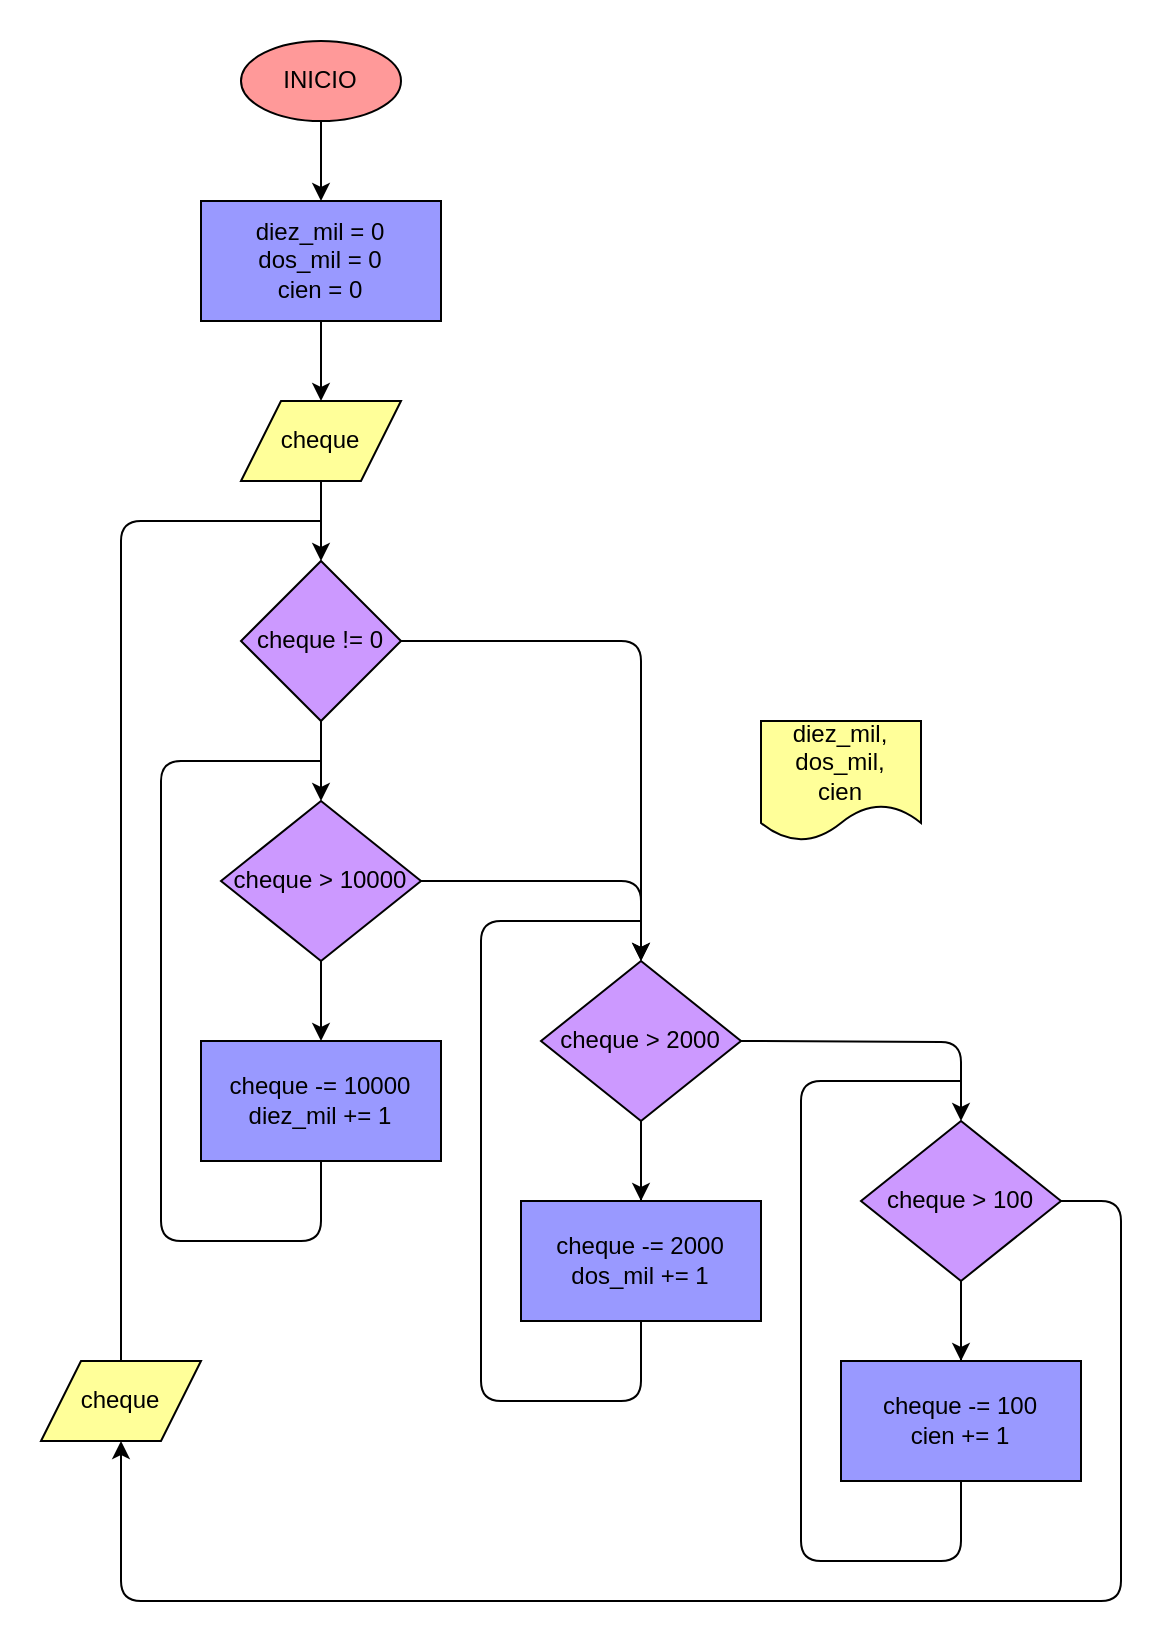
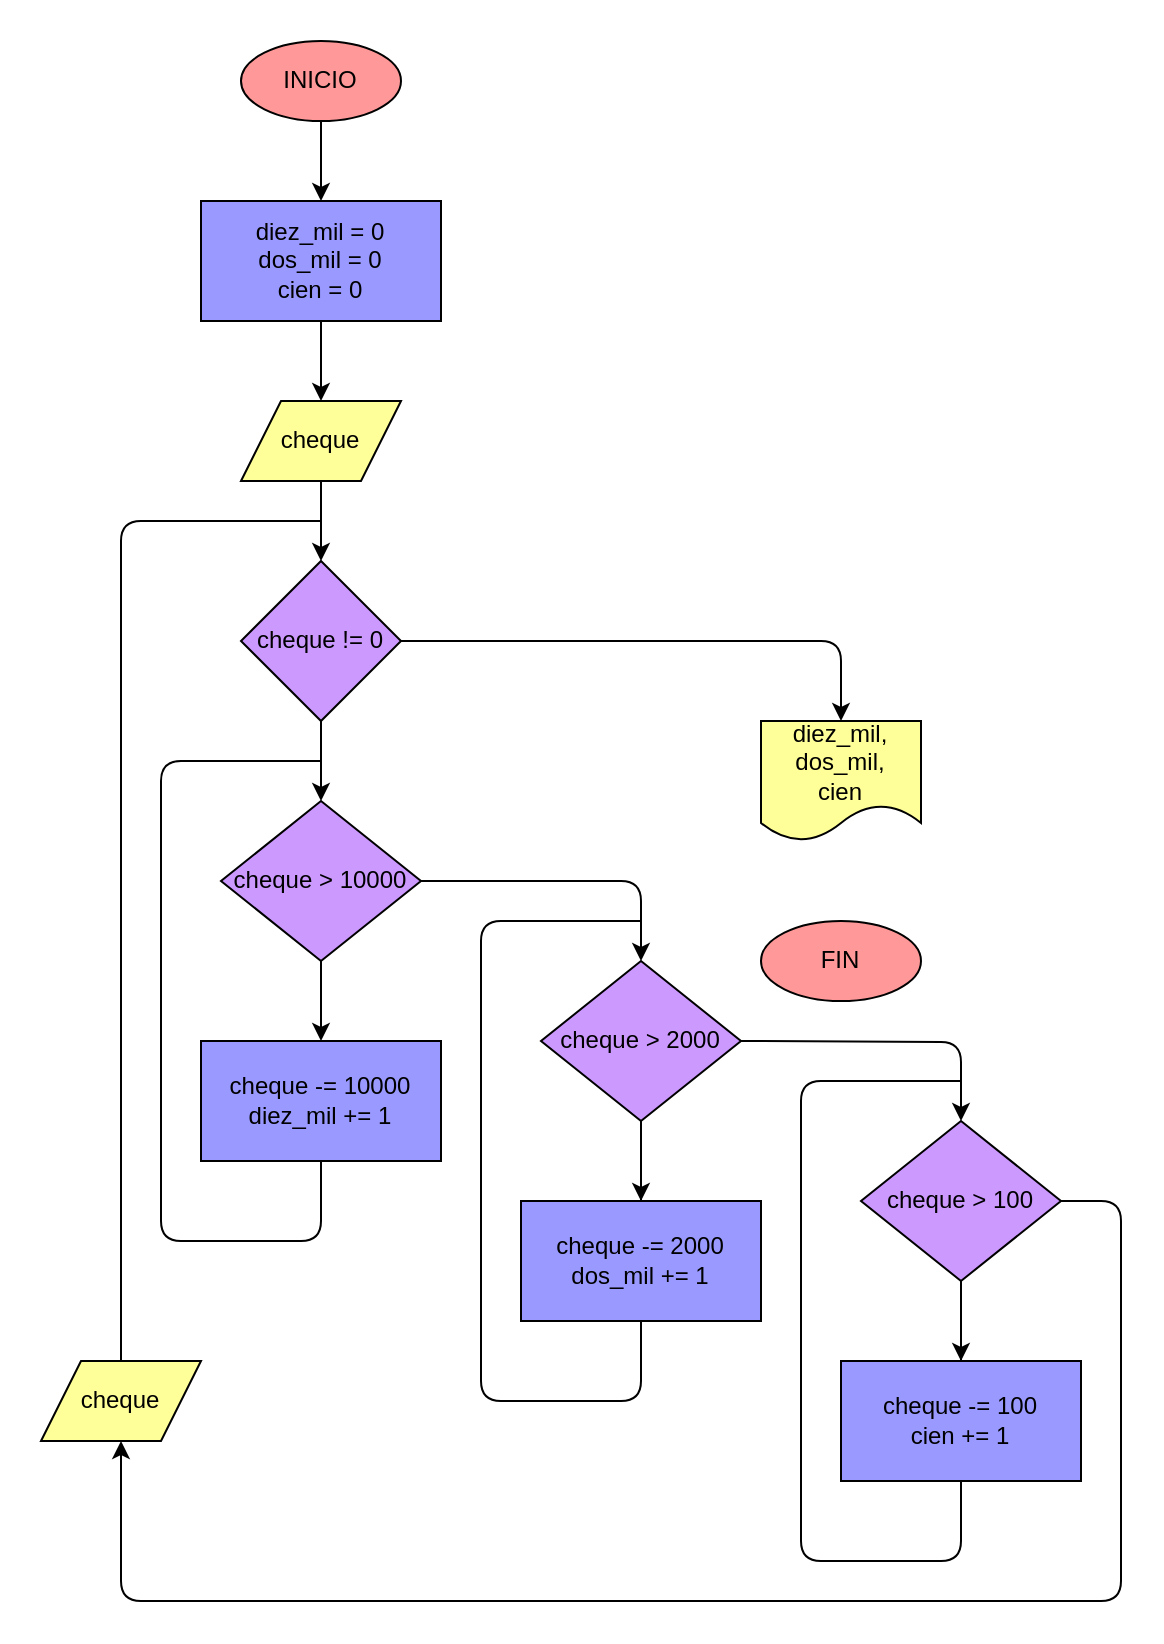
- <mxCell id="9" value="" style="edgeStyle=orthogonalEdgeStyle;html=1;fontColor=#000000;endArrow=classic;endFill=1;strokeColor=#000000;" edge="1" parent="1" source="10" target="17"><mxGeometry relative="1" as="geometry" /></mxCell>
+ <mxCell id="9" value="" style="edgeStyle=orthogonalEdgeStyle;html=1;fontColor=#000000;endArrow=classic;endFill=1;strokeColor=#000000;entryX=0.5;entryY=0;entryDx=0;entryDy=0;" edge="1" parent="1" source="10" target="30"><mxGeometry relative="1" as="geometry" /></mxCell>
+ <mxCell id="31" value="FIN" style="ellipse;whiteSpace=wrap;html=1;fillColor=#FF9999;strokeColor=#000000;fontColor=#000000;" vertex="1" parent="1"><mxGeometry x="380" y="460" width="80" height="40" as="geometry" /></mxCell>
